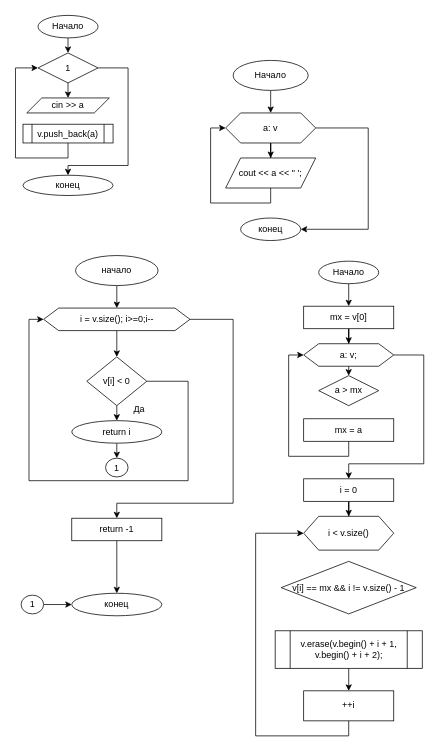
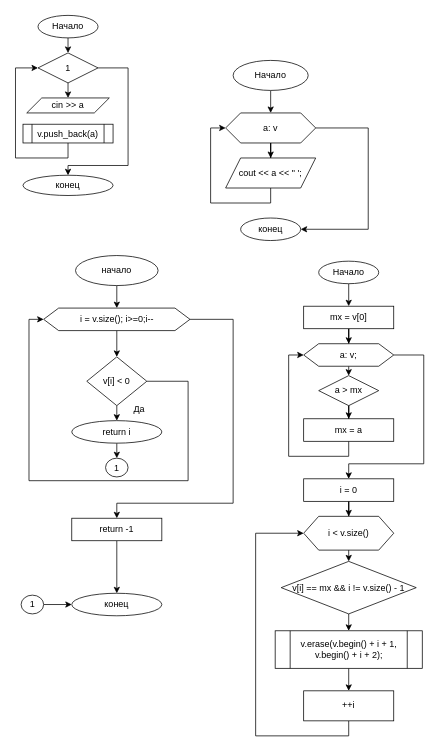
+ <mxCell id="43" value="" style="edgeStyle=orthogonalEdgeStyle;rounded=0;orthogonalLoop=1;jettySize=auto;html=1;" edge="1" parent="1" source="44" target="46"><mxGeometry relative="1" as="geometry" /></mxCell>
+ <mxCell id="49" style="edgeStyle=orthogonalEdgeStyle;rounded=0;orthogonalLoop=1;jettySize=auto;html=1;exitX=0.5;exitY=1;exitDx=0;exitDy=0;entryX=0.5;entryY=0;entryDx=0;entryDy=0;" edge="1" parent="1" source="50" target="52"><mxGeometry relative="1" as="geometry" /></mxCell>
+ <mxCell id="51" style="edgeStyle=orthogonalEdgeStyle;rounded=0;orthogonalLoop=1;jettySize=auto;html=1;exitX=0.5;exitY=1;exitDx=0;exitDy=0;entryX=0.5;entryY=0;entryDx=0;entryDy=0;" edge="1" parent="1" source="52" target="54"><mxGeometry relative="1" as="geometry" /></mxCell>
